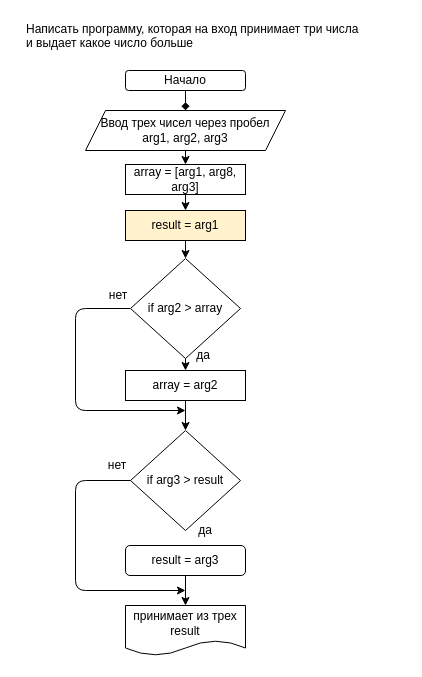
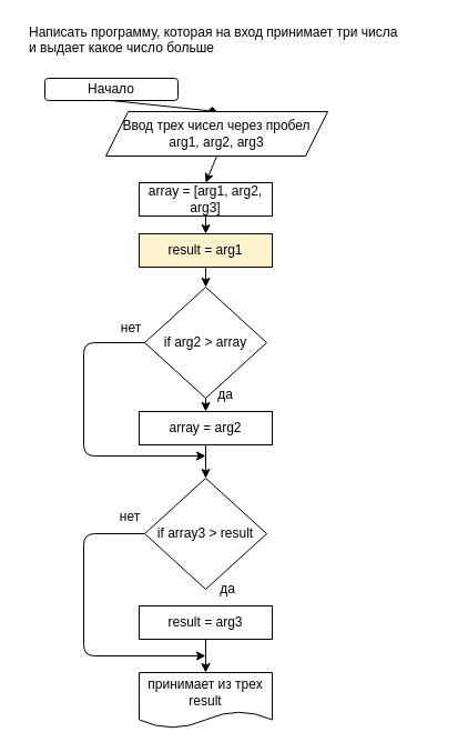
- <mxCell id="4" value="Начало" style="rounded=1;whiteSpace=wrap;html=1;" parent="1" vertex="1"><mxGeometry x="125" y="70" width="120" height="20" as="geometry" /></mxCell>
+ <mxCell id="4" value="Начало" style="rounded=1;whiteSpace=wrap;html=1;" parent="1" vertex="1"><mxGeometry x="40" y="70" width="120" height="20" as="geometry" /></mxCell>
- <mxCell id="6" value="Ввод трех чисел через пробел&lt;br&gt;arg1, arg2, arg3" style="shape=parallelogram;perimeter=parallelogramPerimeter;whiteSpace=wrap;html=1;fixedSize=1;" parent="1" vertex="1"><mxGeometry x="85" y="110" width="200" height="40" as="geometry" /></mxCell>
+ <mxCell id="6" value="Ввод трех чисел через пробел&lt;br&gt;arg1, arg2, arg3" style="shape=parallelogram;perimeter=parallelogramPerimeter;whiteSpace=wrap;html=1;fixedSize=1;" parent="1" vertex="1"><mxGeometry x="95" y="100" width="200" height="40" as="geometry" /></mxCell>
- <mxCell id="25" value="array = [arg1, arg8, arg3]" style="rounded=0;whiteSpace=wrap;html=1;" vertex="1" parent="1"><mxGeometry x="125" y="164" width="120" height="30" as="geometry" /></mxCell>
+ <mxCell id="25" value="array = [arg1, arg2, arg3]" style="rounded=0;whiteSpace=wrap;html=1;" vertex="1" parent="1"><mxGeometry x="125" y="164" width="120" height="30" as="geometry" /></mxCell>
- <mxCell id="14" value="if arg3&amp;nbsp;&amp;gt; result" style="rhombus;whiteSpace=wrap;html=1;" vertex="1" parent="1"><mxGeometry x="130" y="430" width="110" height="100" as="geometry" /></mxCell>
+ <mxCell id="14" value="if array3&amp;nbsp;&amp;gt; result" style="rhombus;whiteSpace=wrap;html=1;" vertex="1" parent="1"><mxGeometry x="130" y="430" width="110" height="100" as="geometry" /></mxCell>
- <mxCell id="18" value="result = arg3" style="whiteSpace=wrap;html=1;rounded=1;" vertex="1" parent="1"><mxGeometry x="125" y="545" width="120" height="30" as="geometry" /></mxCell>
+ <mxCell id="18" value="result = arg3" style="rounded=0;whiteSpace=wrap;html=1;" vertex="1" parent="1"><mxGeometry x="125" y="545" width="120" height="30" as="geometry" /></mxCell>
